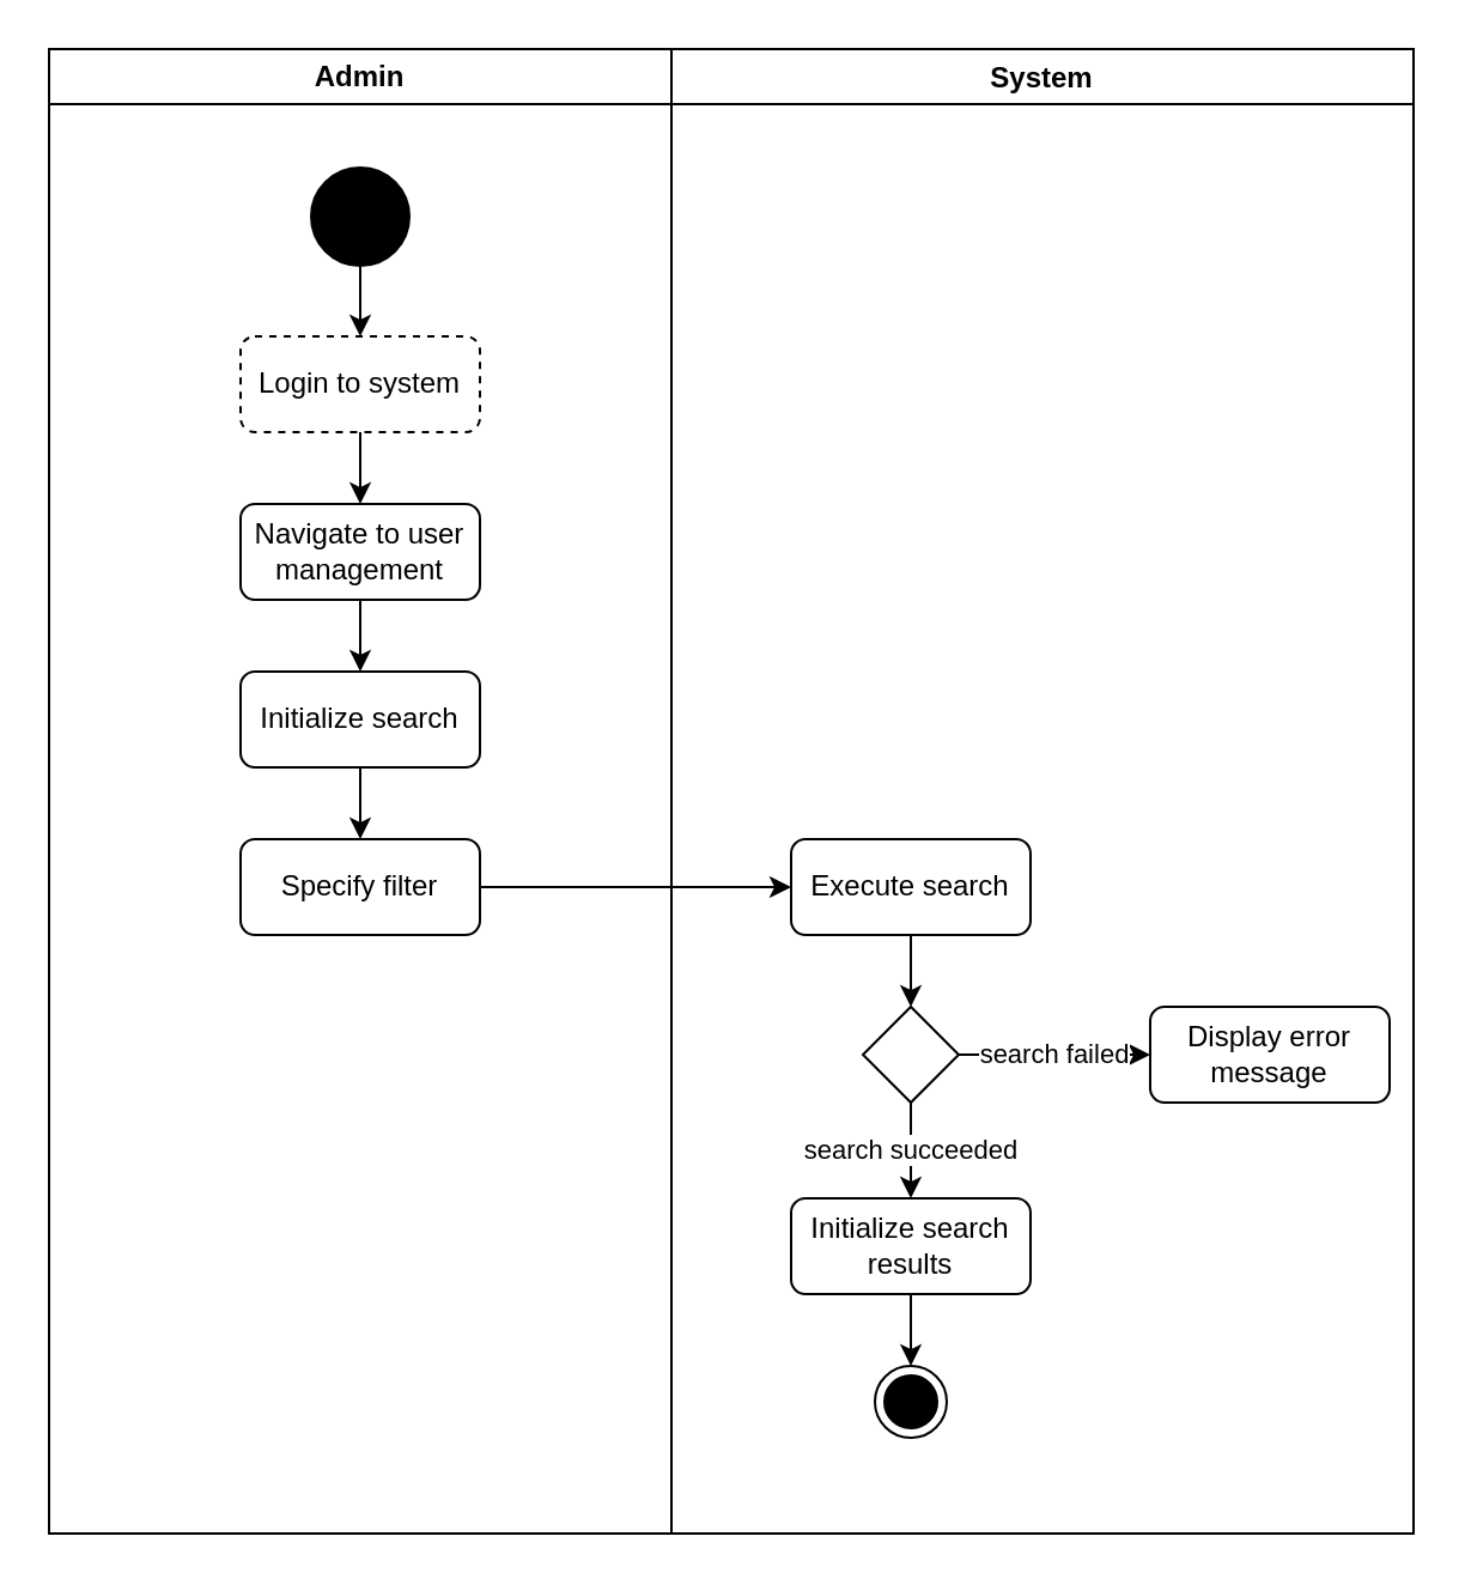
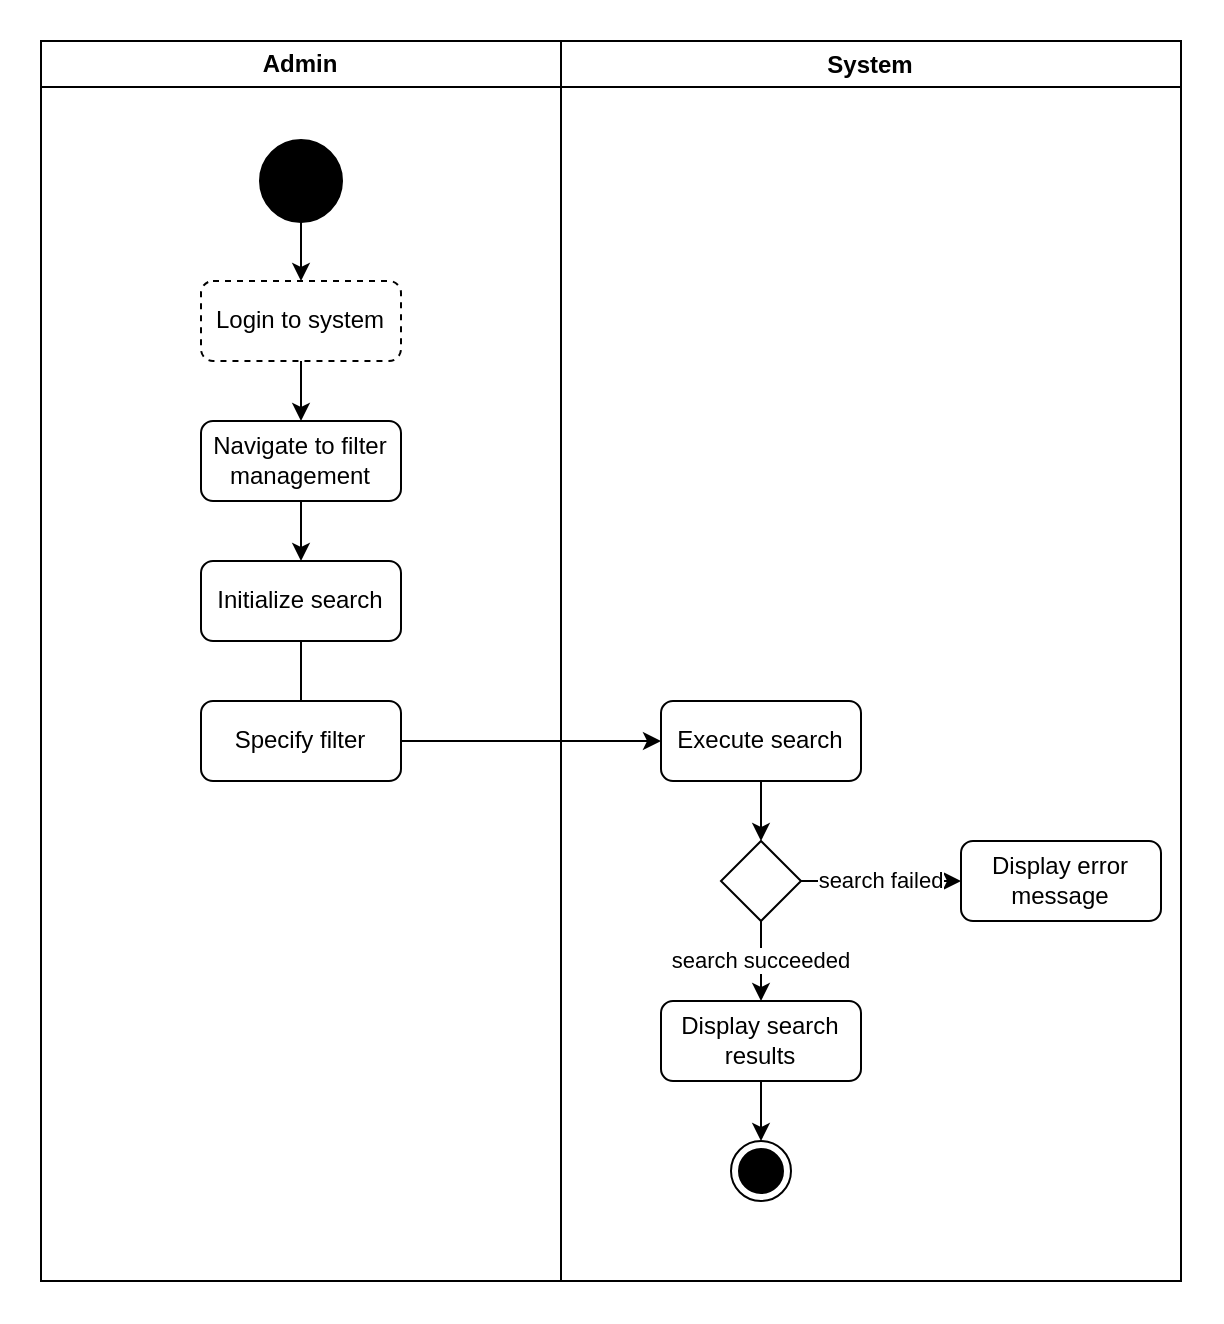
- <mxCell id="8" value="Navigate to user management" style="rounded=1;whiteSpace=wrap;html=1;" vertex="1" parent="2"><mxGeometry x="80" y="190" width="100" height="40" as="geometry" /></mxCell>
+ <mxCell id="8" value="Navigate to filter management" style="rounded=1;whiteSpace=wrap;html=1;" vertex="1" parent="2"><mxGeometry x="80" y="190" width="100" height="40" as="geometry" /></mxCell>
- <mxCell id="9" style="edgeStyle=orthogonalEdgeStyle;rounded=0;orthogonalLoop=1;jettySize=auto;html=1;exitX=0.5;exitY=1;exitDx=0;exitDy=0;entryX=0.5;entryY=0;entryDx=0;entryDy=0;" edge="1" parent="2" source="10" target="11"><mxGeometry relative="1" as="geometry" /></mxCell>
+ <mxCell id="9" style="edgeStyle=orthogonalEdgeStyle;rounded=0;orthogonalLoop=1;jettySize=auto;html=1;exitX=0.5;exitY=1;exitDx=0;exitDy=0;entryX=0.5;entryY=0;entryDx=0;entryDy=0;endArrow=none;" edge="1" parent="2" source="10" target="11"><mxGeometry relative="1" as="geometry" /></mxCell>
- <mxCell id="20" value="Initialize search results" style="rounded=1;whiteSpace=wrap;html=1;" vertex="1" parent="12"><mxGeometry x="50" y="480" width="100" height="40" as="geometry" /></mxCell>
+ <mxCell id="20" value="Display search results" style="rounded=1;whiteSpace=wrap;html=1;" vertex="1" parent="12"><mxGeometry x="50" y="480" width="100" height="40" as="geometry" /></mxCell>
